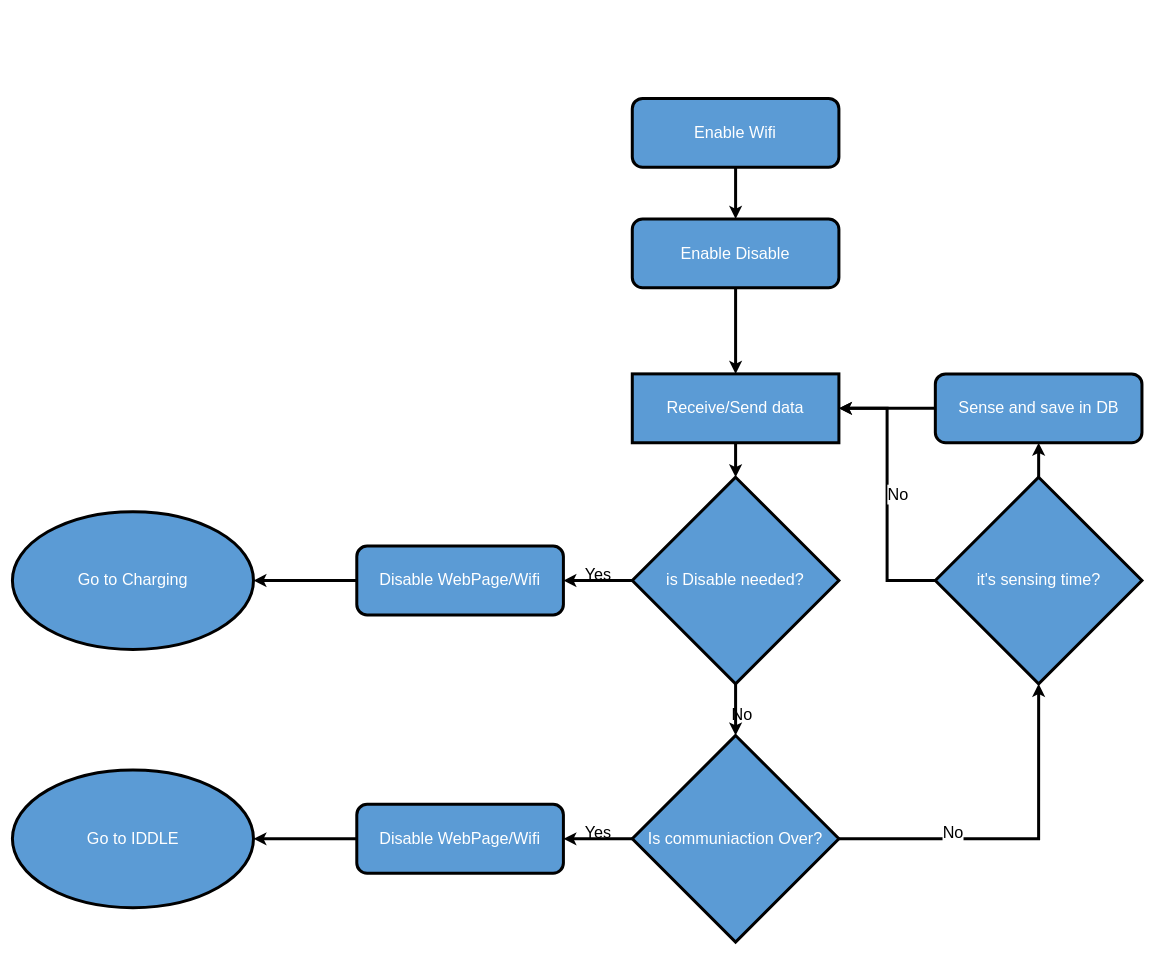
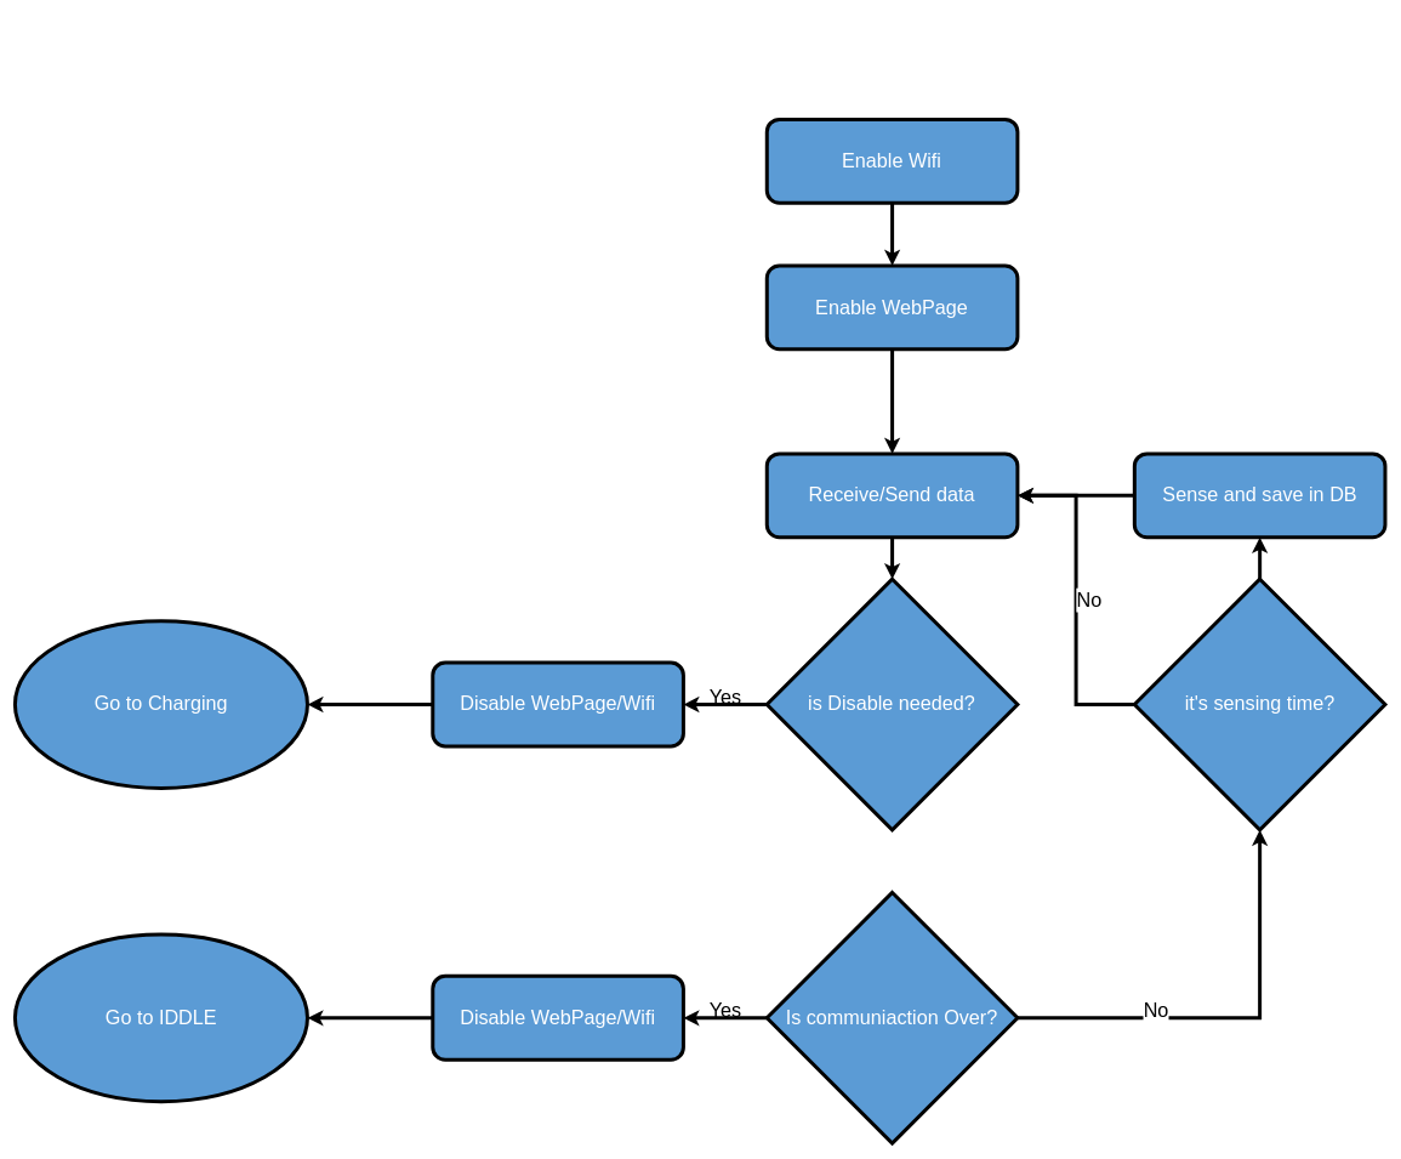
- <mxCell id="4" value="Enable Disable" style="rounded=1;whiteSpace=wrap;html=1;fontSize=27;glass=0;strokeWidth=5;shadow=0;fillColor=#5B9BD5;fontColor=#FFFFFF;" parent="2" vertex="1"><mxGeometry x="1033.332" y="344.444" width="344.444" height="114.815" as="geometry" /></mxCell>
+ <mxCell id="4" value="Enable WebPage" style="rounded=1;whiteSpace=wrap;html=1;fontSize=27;glass=0;strokeWidth=5;shadow=0;fillColor=#5B9BD5;fontColor=#FFFFFF;" parent="2" vertex="1"><mxGeometry x="1033.332" y="344.444" width="344.444" height="114.815" as="geometry" /></mxCell>
- <mxCell id="12" value="Receive/Send data" style="whiteSpace=wrap;html=1;fontSize=27;glass=0;strokeWidth=5;shadow=0;fillColor=#5B9BD5;fontColor=#FFFFFF;rounded=0;" parent="2" vertex="1"><mxGeometry x="1033.332" y="602.778" width="344.444" height="114.815" as="geometry" /></mxCell>
+ <mxCell id="12" value="Receive/Send data" style="rounded=1;whiteSpace=wrap;html=1;fontSize=27;glass=0;strokeWidth=5;shadow=0;fillColor=#5B9BD5;fontColor=#FFFFFF;" parent="2" vertex="1"><mxGeometry x="1033.332" y="602.778" width="344.444" height="114.815" as="geometry" /></mxCell>
- <mxCell id="10" value="No" style="edgeStyle=orthogonalEdgeStyle;rounded=0;orthogonalLoop=1;jettySize=auto;html=1;labelBackgroundColor=none;strokeWidth=5;fontSize=27;" parent="2" source="7" target="9" edge="1"><mxGeometry x="0.2" y="10" relative="1" as="geometry"><mxPoint as="offset" /></mxGeometry></mxCell>
